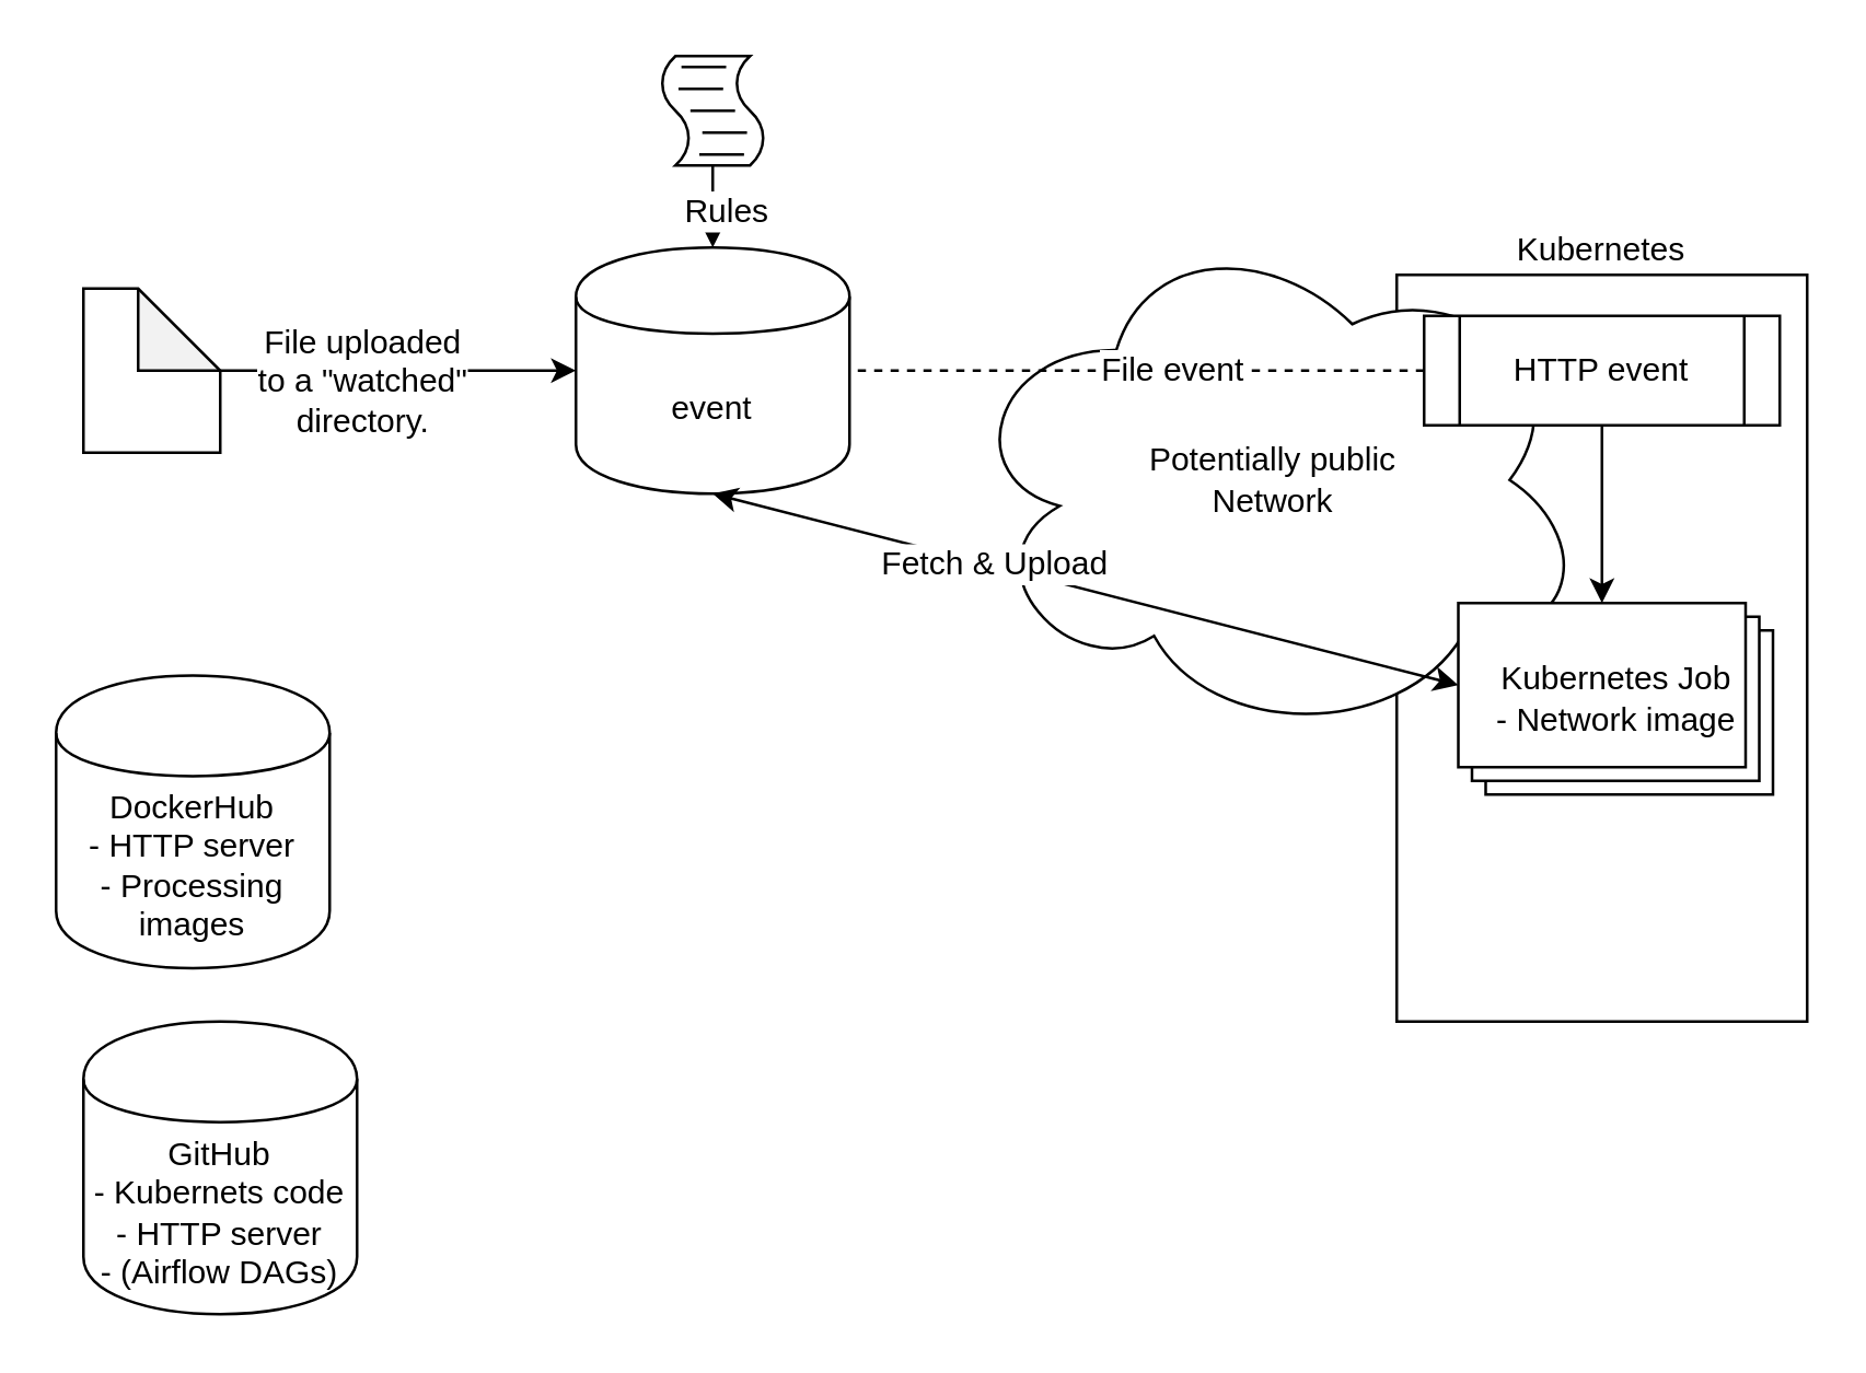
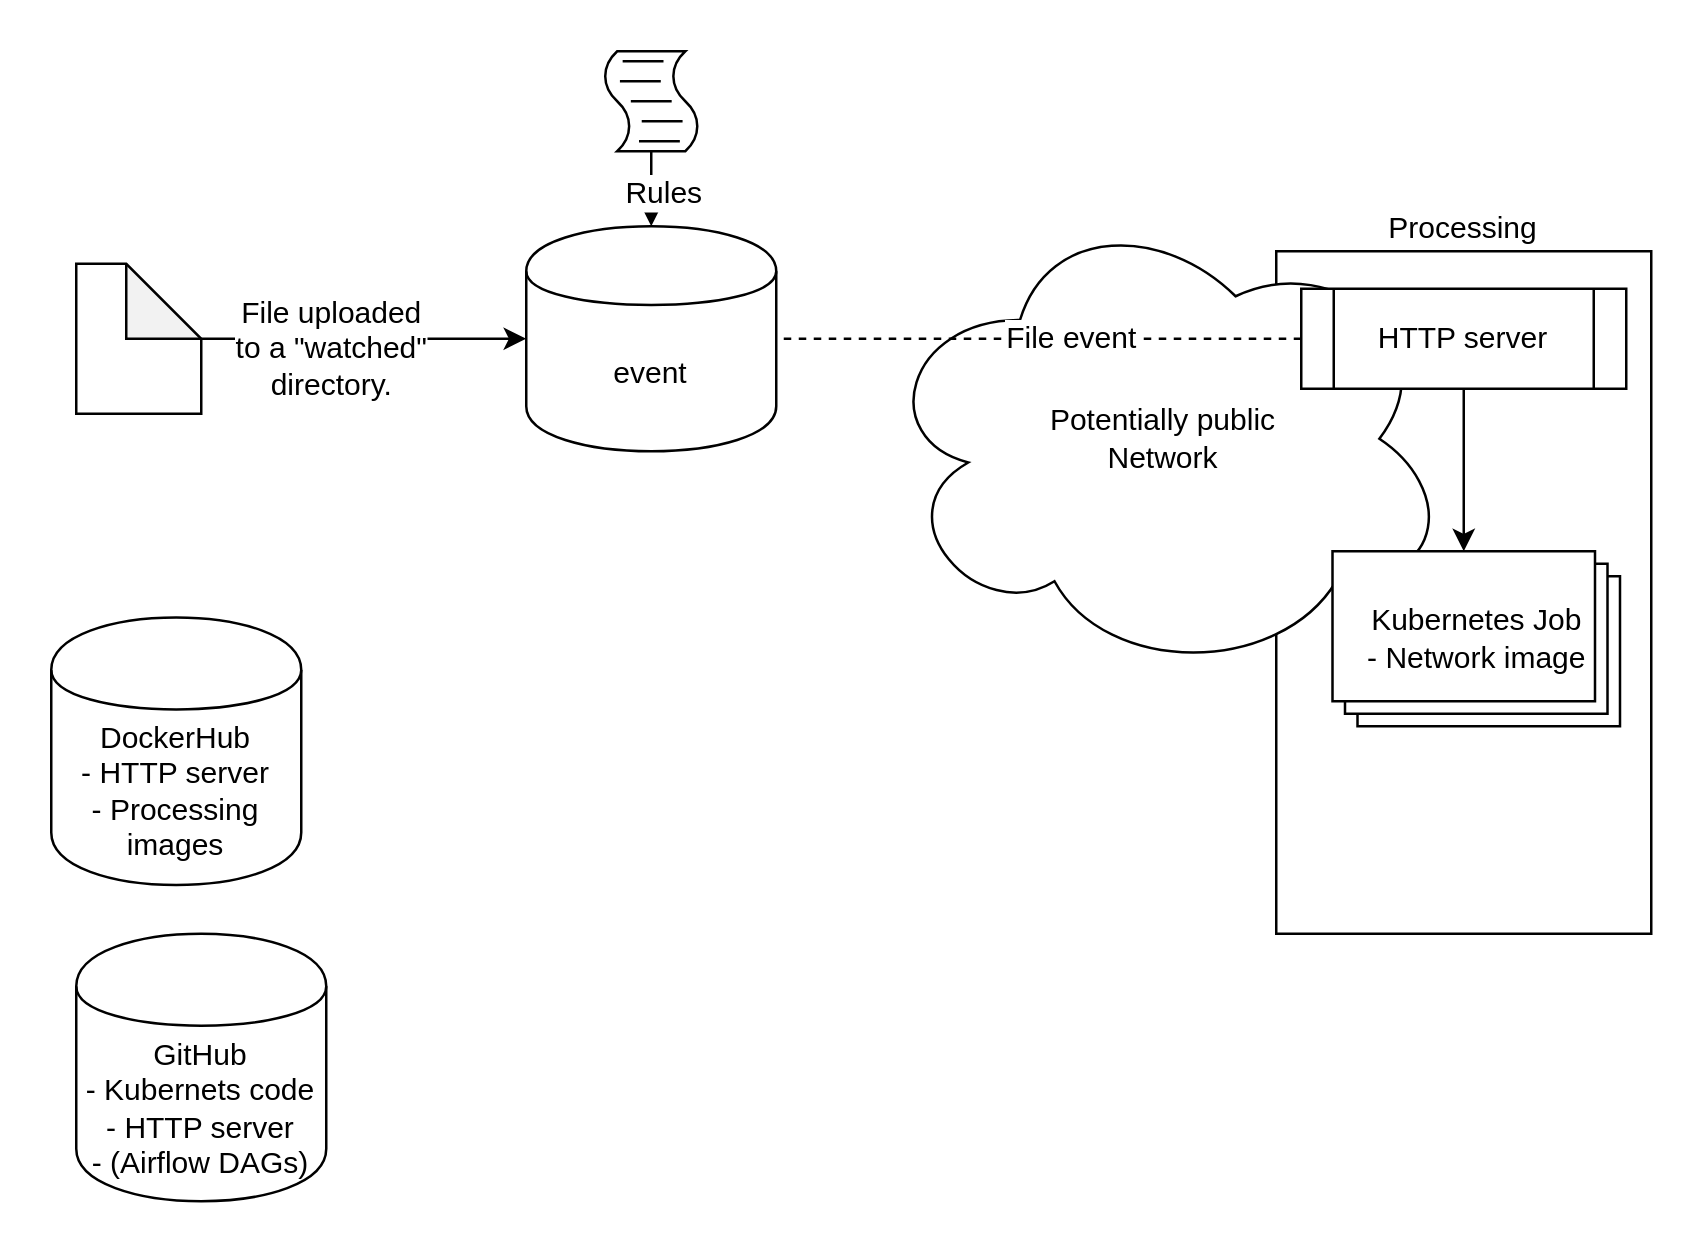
- <mxCell id="2" value="Kubernetes" style="rounded=0;whiteSpace=wrap;html=1;labelPosition=center;verticalLabelPosition=top;align=center;verticalAlign=bottom;" vertex="1" parent="1"><mxGeometry x="510" y="100" width="150" height="273" as="geometry" /></mxCell>
+ <mxCell id="2" value="Processing" style="rounded=0;whiteSpace=wrap;html=1;labelPosition=center;verticalLabelPosition=top;align=center;verticalAlign=bottom;" vertex="1" parent="1"><mxGeometry x="510" y="100" width="150" height="273" as="geometry" /></mxCell>
- <mxCell id="13" value="HTTP event" style="shape=process;whiteSpace=wrap;html=1;backgroundOutline=1;" vertex="1" parent="1"><mxGeometry x="520" y="115" width="130" height="40" as="geometry" /></mxCell>
+ <mxCell id="13" value="HTTP server" style="shape=process;whiteSpace=wrap;html=1;backgroundOutline=1;" vertex="1" parent="1"><mxGeometry x="520" y="115" width="130" height="40" as="geometry" /></mxCell>
- <mxCell id="18" value="" style="endArrow=classic;startArrow=classic;html=1;exitX=0.5;exitY=1;exitDx=0;exitDy=0;entryX=0;entryY=0;entryDx=0;entryDy=30;entryPerimeter=0;" edge="1" parent="1" source="3" target="14"><mxGeometry width="50" height="50" relative="1" as="geometry"><mxPoint x="320" y="286.5" as="sourcePoint" /><mxPoint x="370" y="236.5" as="targetPoint" /></mxGeometry></mxCell>
- <mxCell id="19" value="Fetch &amp;amp; Upload" style="text;html=1;resizable=0;points=[];align=center;verticalAlign=middle;labelBackgroundColor=#ffffff;" vertex="1" connectable="0" parent="18"><mxGeometry x="-0.248" y="1" relative="1" as="geometry"><mxPoint as="offset" /></mxGeometry></mxCell>
